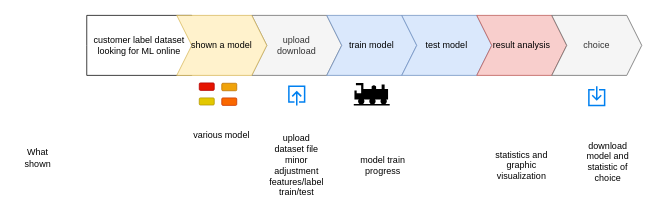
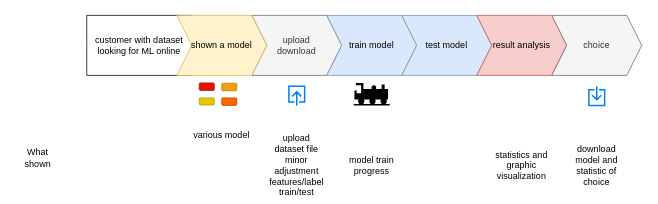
- <mxCell id="2" value="customer label dataset looking for ML online" style="shape=step;perimeter=stepPerimeter;whiteSpace=wrap;html=1;fixedSize=1;size=0;" vertex="1" parent="1"><mxGeometry x="115" width="140" height="80" as="geometry" y="20" /></mxCell>
+ <mxCell id="2" value="customer with dataset looking for ML online" style="shape=step;perimeter=stepPerimeter;whiteSpace=wrap;html=1;fixedSize=1;size=0;" vertex="1" parent="1"><mxGeometry x="115" width="140" height="80" as="geometry" y="20" /></mxCell>
- <mxCell id="23" value="download model and statistic of choice" style="text;html=1;strokeColor=none;fillColor=none;align=center;verticalAlign=middle;whiteSpace=wrap;rounded=0;" vertex="1" parent="1"><mxGeometry x="770" y="185" width="80" height="60" as="geometry" /></mxCell>
+ <mxCell id="23" value="download model and statistic of choice" style="text;html=1;strokeColor=none;fillColor=none;align=center;verticalAlign=middle;whiteSpace=wrap;rounded=0;" vertex="1" parent="1"><mxGeometry x="755" y="190" width="80" height="60" as="geometry" /></mxCell>
- <mxCell id="21" value="model train progress" style="text;html=1;strokeColor=none;fillColor=none;align=center;verticalAlign=middle;whiteSpace=wrap;rounded=0;" vertex="1" parent="1"><mxGeometry x="470" y="190" width="80" height="60" as="geometry" /></mxCell>
+ <mxCell id="21" value="model train progress" style="text;html=1;strokeColor=none;fillColor=none;align=center;verticalAlign=middle;whiteSpace=wrap;rounded=0;" vertex="1" parent="1"><mxGeometry x="455" y="190" width="80" height="60" as="geometry" /></mxCell>
